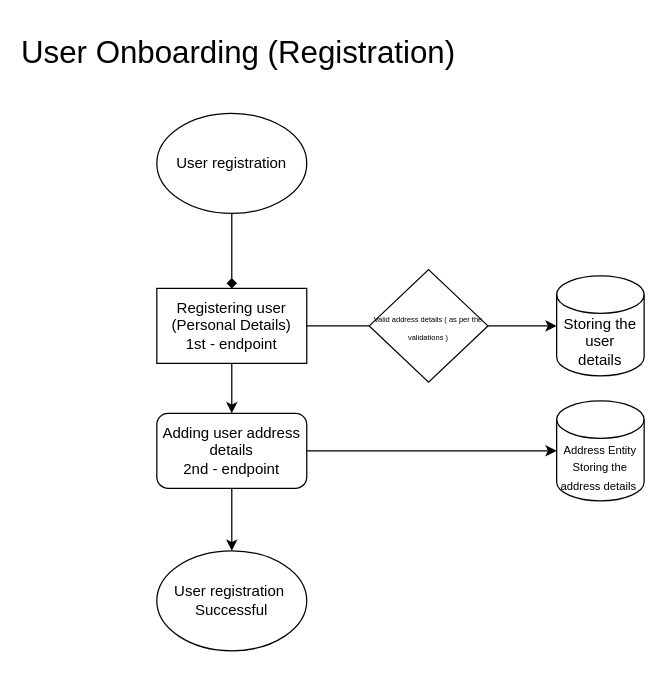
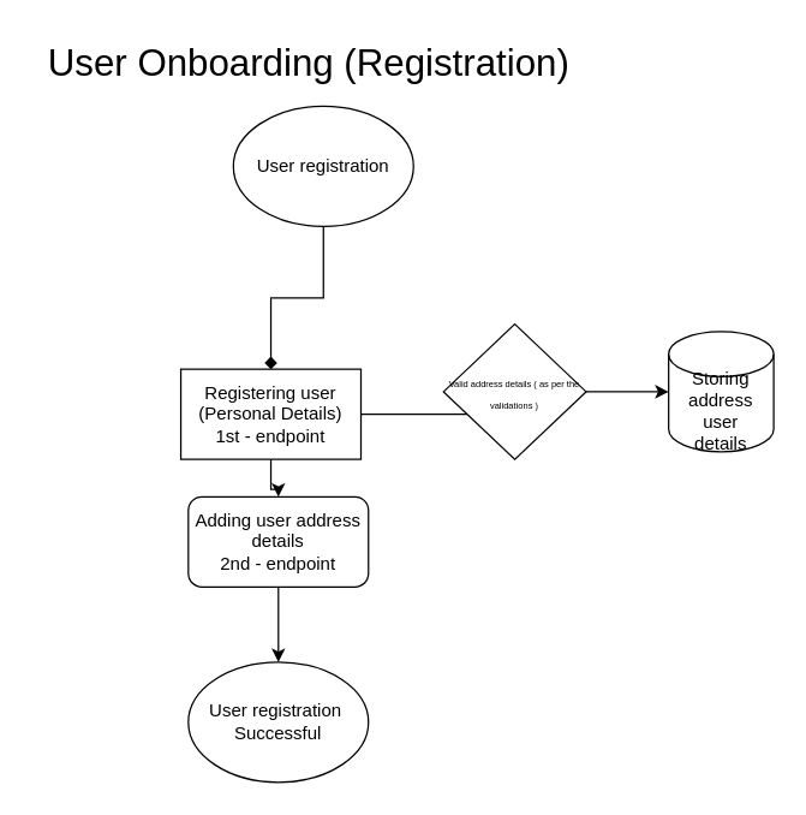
- <mxCell id="4" value="User Onboarding (Registration)" style="text;html=1;align=center;verticalAlign=middle;resizable=0;points=[];autosize=1;strokeColor=none;fillColor=none;fontSize=25;" vertex="1" parent="1"><mxGeometry x="5" y="20" width="370" height="40" as="geometry" /></mxCell>
+ <mxCell id="4" value="User Onboarding (Registration)" style="text;html=1;align=center;verticalAlign=middle;resizable=0;points=[];autosize=1;strokeColor=none;fillColor=none;fontSize=25;" vertex="1" parent="1"><mxGeometry x="20" y="20" width="370" height="40" as="geometry" /></mxCell>
- <mxCell id="3" value="User registration" style="ellipse;whiteSpace=wrap;html=1;" vertex="1" parent="1"><mxGeometry x="125" y="90" width="120" height="80" as="geometry" /></mxCell>
+ <mxCell id="3" value="User registration" style="ellipse;whiteSpace=wrap;html=1;" vertex="1" parent="1"><mxGeometry x="155" y="70" width="120" height="80" as="geometry" /></mxCell>
- <mxCell id="6" value="Registering user (Personal Details)&lt;div&gt;1st - endpoint&lt;/div&gt;" style="rounded=0;whiteSpace=wrap;html=1;" vertex="1" parent="1"><mxGeometry x="125" y="230" width="120" height="60" as="geometry" /></mxCell>
+ <mxCell id="6" value="Registering user (Personal Details)&lt;div&gt;1st - endpoint&lt;/div&gt;" style="rounded=0;whiteSpace=wrap;html=1;" vertex="1" parent="1"><mxGeometry x="120" y="245" width="120" height="60" as="geometry" /></mxCell>
- <mxCell id="7" value="Storing the user&lt;div&gt;details&lt;/div&gt;" style="shape=cylinder3;whiteSpace=wrap;html=1;boundedLbl=1;backgroundOutline=1;size=15;" vertex="1" parent="1"><mxGeometry x="445" y="220" width="70" height="80" as="geometry" /></mxCell>
+ <mxCell id="7" value="Storing address user&lt;div&gt;details&lt;/div&gt;" style="shape=cylinder3;whiteSpace=wrap;html=1;boundedLbl=1;backgroundOutline=1;size=15;" vertex="1" parent="1"><mxGeometry x="445" y="220" width="70" height="80" as="geometry" /></mxCell>
- <mxCell id="13" style="edgeStyle=orthogonalEdgeStyle;rounded=0;orthogonalLoop=1;jettySize=auto;html=1;entryX=0;entryY=0.5;entryDx=0;entryDy=0;entryPerimeter=0;" edge="1" parent="1" source="10" target="12"><mxGeometry relative="1" as="geometry" /></mxCell>
- <mxCell id="12" value="&lt;div&gt;&lt;font style=&quot;font-size: 9px;&quot;&gt;Address Entity&lt;br&gt;&lt;/font&gt;&lt;/div&gt;&lt;font style=&quot;font-size: 9px;&quot;&gt;Storing the address details&amp;nbsp;&lt;/font&gt;" style="shape=cylinder3;whiteSpace=wrap;html=1;boundedLbl=1;backgroundOutline=1;size=15;" vertex="1" parent="1"><mxGeometry x="445" y="320" width="70" height="80" as="geometry" /></mxCell>
